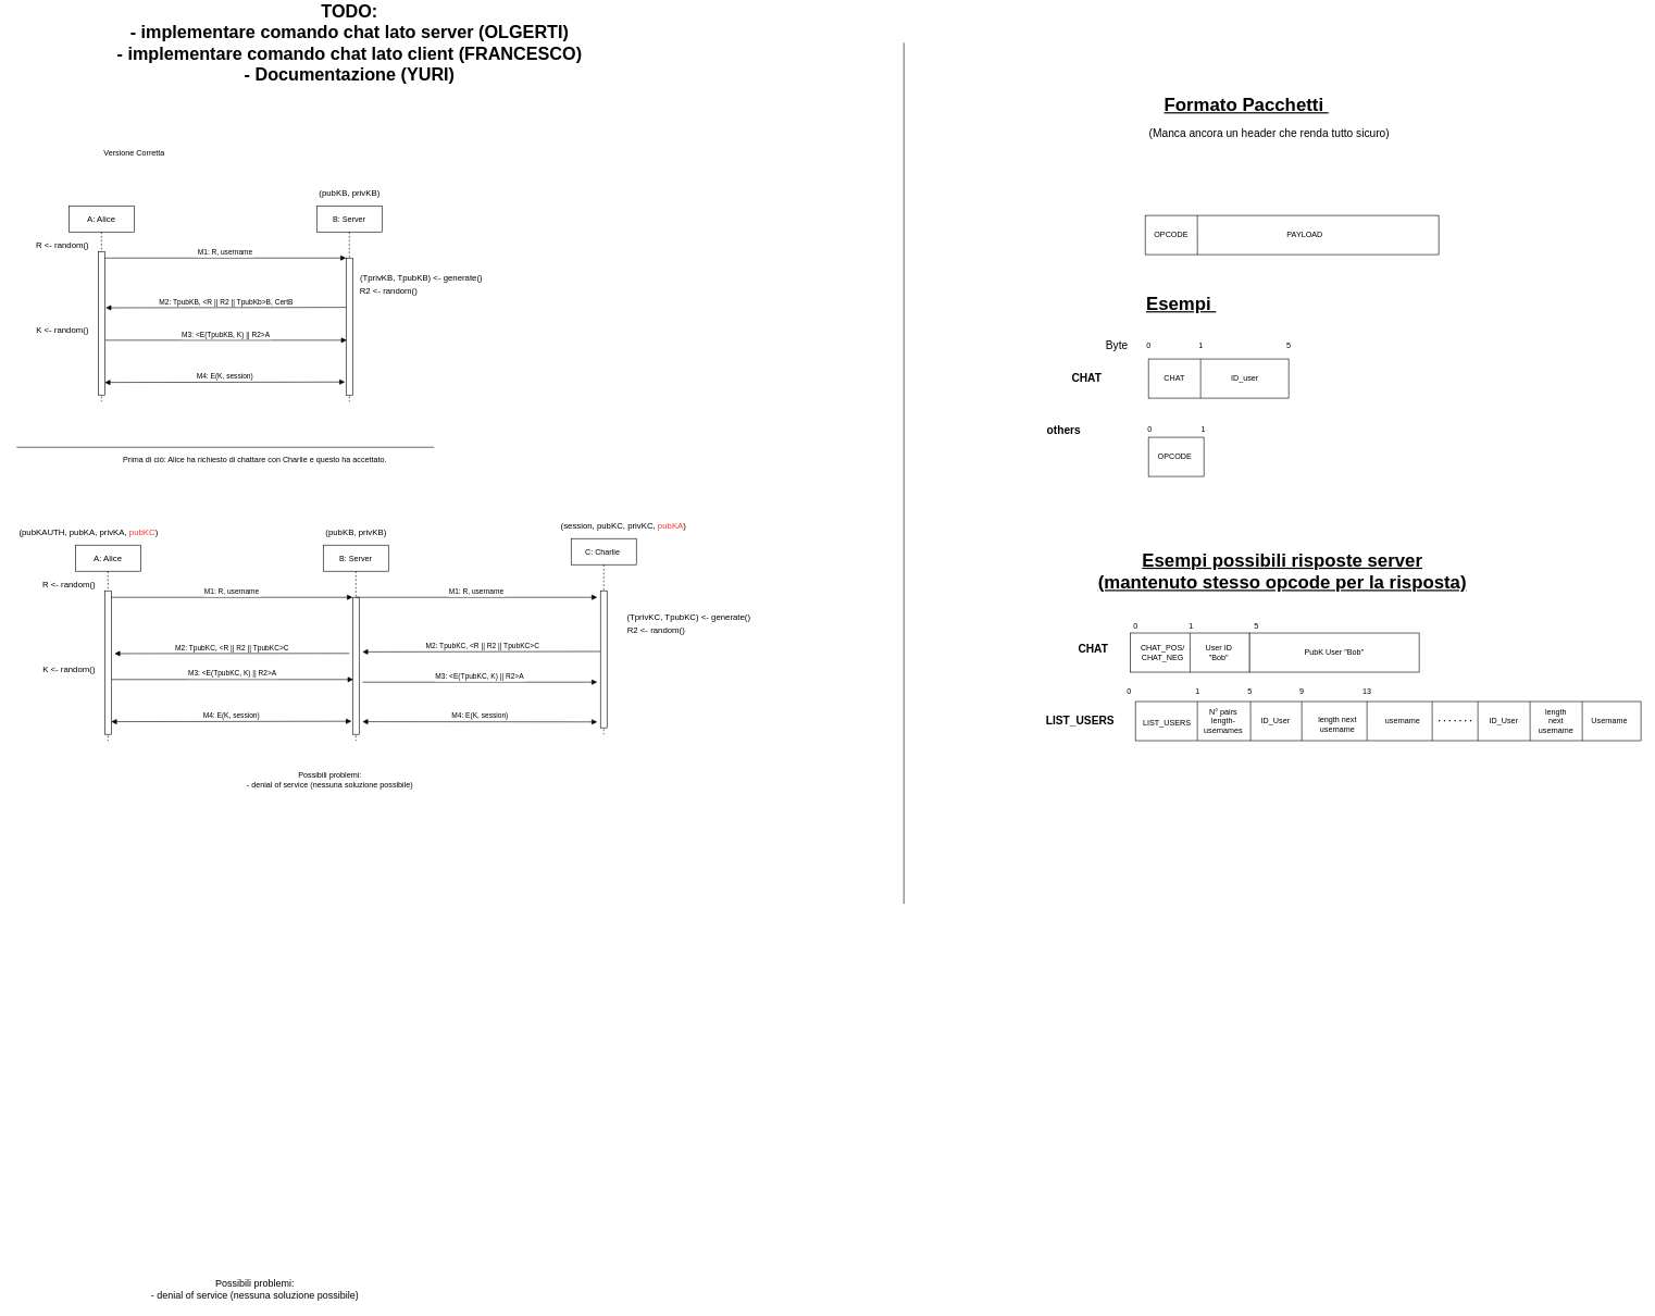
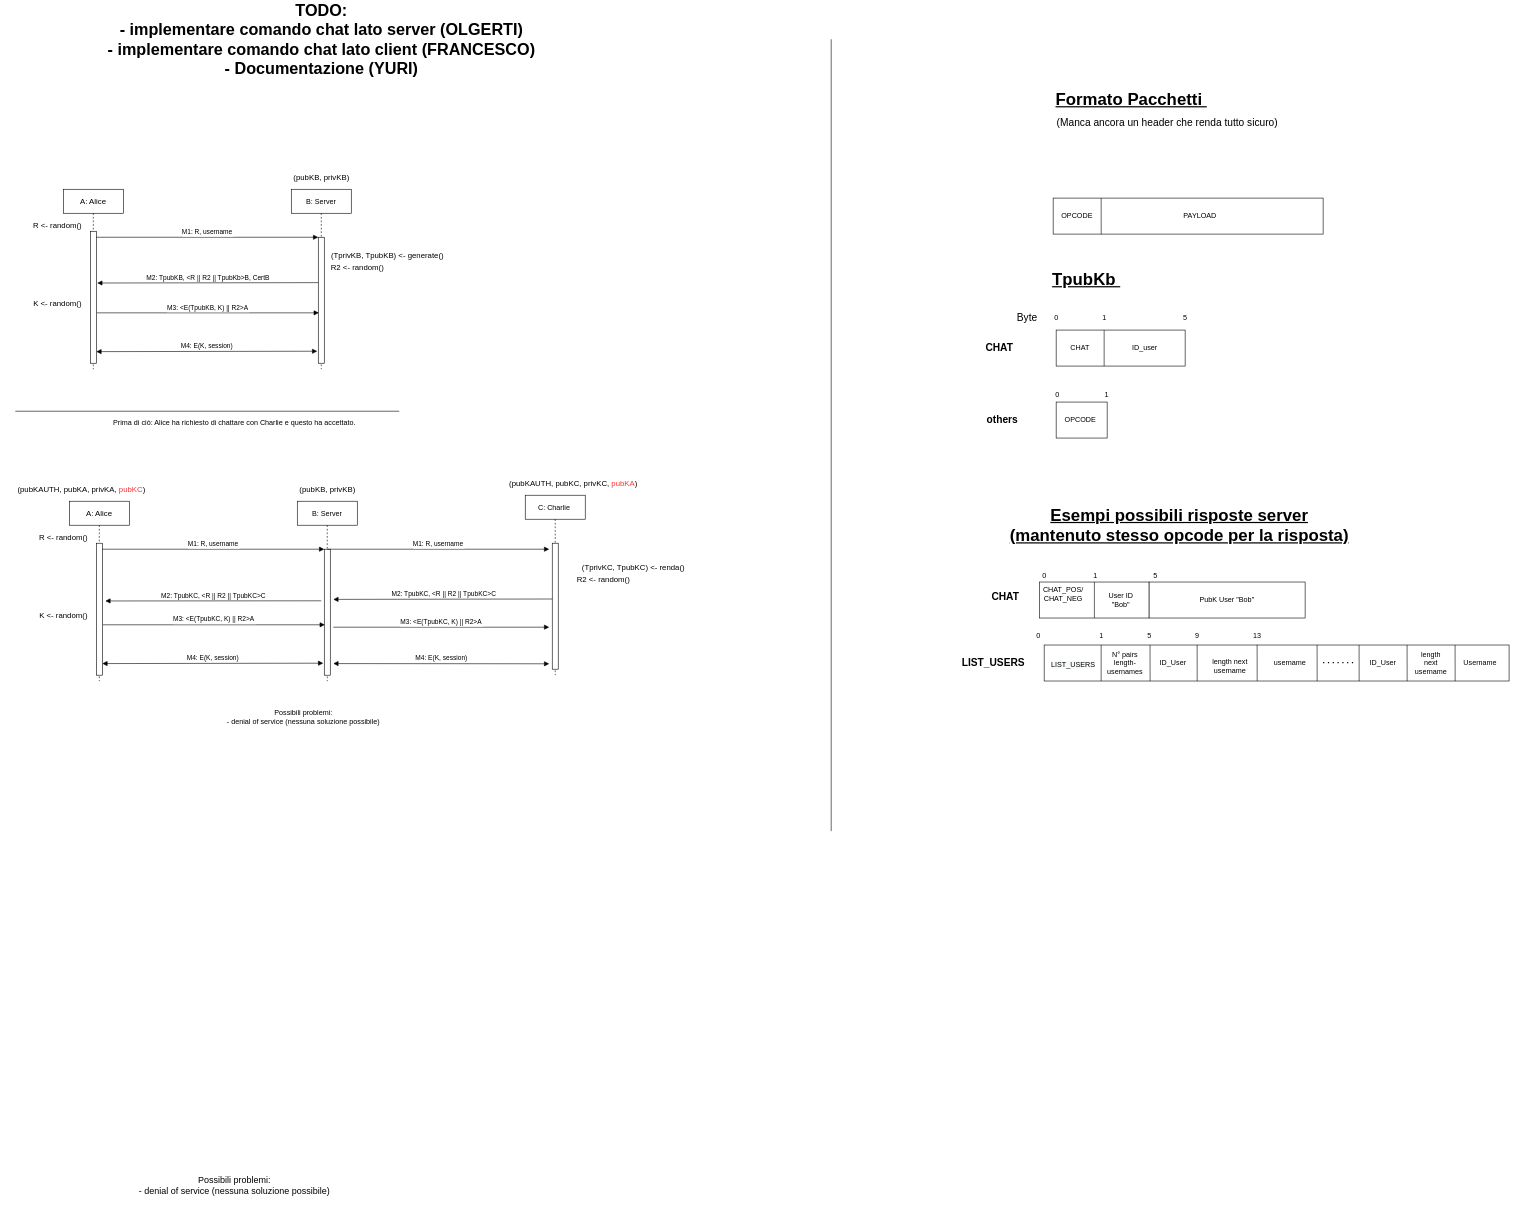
- <mxCell id="52" value="&lt;font size=&quot;1&quot;&gt;&lt;b style=&quot;font-size: 28px&quot;&gt;&lt;u&gt;Formato Pacchetti&amp;nbsp;&lt;/u&gt;&lt;/b&gt;&lt;/font&gt;" style="text;html=1;align=center;verticalAlign=middle;resizable=0;points=[];autosize=1;" parent="1" vertex="1"><mxGeometry x="1775" y="139.7" width="270" height="30" as="geometry" /></mxCell>
+ <mxCell id="52" value="&lt;font size=&quot;1&quot;&gt;&lt;b style=&quot;font-size: 28px&quot;&gt;&lt;u&gt;Formato Pacchetti&amp;nbsp;&lt;/u&gt;&lt;/b&gt;&lt;/font&gt;" style="text;html=1;align=center;verticalAlign=middle;resizable=0;points=[];autosize=1;" parent="1" vertex="1"><mxGeometry x="1750" y="144.7" width="270" height="30" as="geometry" /></mxCell>
- <mxCell id="15" value="Versione Corretta" style="text;html=1;align=center;verticalAlign=middle;resizable=0;points=[];autosize=1;" parent="1" vertex="1"><mxGeometry x="150" y="220" width="110" height="20" as="geometry" /></mxCell>
- <mxCell id="53" value="&lt;font size=&quot;1&quot;&gt;&lt;b style=&quot;font-size: 28px&quot;&gt;&lt;u&gt;Esempi&amp;nbsp;&lt;/u&gt;&lt;/b&gt;&lt;/font&gt;" style="text;html=1;align=center;verticalAlign=middle;resizable=0;points=[];autosize=1;" parent="1" vertex="1"><mxGeometry x="1750" y="444.7" width="120" height="30" as="geometry" /></mxCell>
+ <mxCell id="53" value="&lt;font size=&quot;1&quot;&gt;&lt;b style=&quot;font-size: 28px&quot;&gt;&lt;u&gt;TpubKb&amp;nbsp;&lt;/u&gt;&lt;/b&gt;&lt;/font&gt;" style="text;html=1;align=center;verticalAlign=middle;resizable=0;points=[];autosize=1;" parent="1" vertex="1"><mxGeometry x="1750" y="444.7" width="120" height="30" as="geometry" /></mxCell>
- <mxCell id="55" value="others" style="text;html=1;align=center;verticalAlign=middle;resizable=0;points=[];autosize=1;fontStyle=1;fontSize=17;" parent="1" vertex="1"><mxGeometry x="1595" y="639.7" width="70" height="30" as="geometry" /></mxCell>
+ <mxCell id="55" value="others" style="text;html=1;align=center;verticalAlign=middle;resizable=0;points=[];autosize=1;fontStyle=1;fontSize=17;" parent="1" vertex="1"><mxGeometry x="1635" y="679.7" width="70" height="30" as="geometry" /></mxCell>
- <mxCell id="33" value="(session, pubKC, privKC, &lt;font color=&quot;#ff3333&quot;&gt;pubKA&lt;/font&gt;)" style="text;html=1;align=center;verticalAlign=middle;resizable=0;points=[];autosize=1;fontSize=13;" parent="1" vertex="1"><mxGeometry x="840" y="790" width="230" height="20" as="geometry" /></mxCell>
+ <mxCell id="33" value="(pubKAUTH, pubKC, privKC, &lt;font color=&quot;#ff3333&quot;&gt;pubKA&lt;/font&gt;)" style="text;html=1;align=center;verticalAlign=middle;resizable=0;points=[];autosize=1;fontSize=13;" parent="1" vertex="1"><mxGeometry x="840" y="790" width="230" height="20" as="geometry" /></mxCell>
- <mxCell id="29" value="(TprivKC, TpubKC) &amp;lt;- generate()" style="text;html=1;align=center;verticalAlign=middle;resizable=0;points=[];autosize=1;fontSize=13;" parent="1" vertex="1"><mxGeometry x="955" y="930" width="200" height="20" as="geometry" /></mxCell>
+ <mxCell id="29" value="(TprivKC, TpubKC) &amp;lt;- renda()" style="text;html=1;align=center;verticalAlign=middle;resizable=0;points=[];autosize=1;fontSize=13;" parent="1" vertex="1"><mxGeometry x="955" y="930" width="200" height="20" as="geometry" /></mxCell>
- <mxCell id="64" value="CHAT_POS/&lt;br&gt;CHAT_NEG" style="text;html=1;strokeColor=none;fillColor=none;align=center;verticalAlign=middle;whiteSpace=wrap;rounded=0;" parent="1" vertex="1"><mxGeometry x="1752" y="984.7" width="60" height="20" as="geometry" /></mxCell>
+ <mxCell id="64" value="CHAT_POS/&lt;br&gt;CHAT_NEG" style="text;html=1;strokeColor=none;fillColor=none;align=center;verticalAlign=middle;whiteSpace=wrap;rounded=0;" parent="1" vertex="1"><mxGeometry x="1742" y="974.7" width="60" height="20" as="geometry" /></mxCell>
